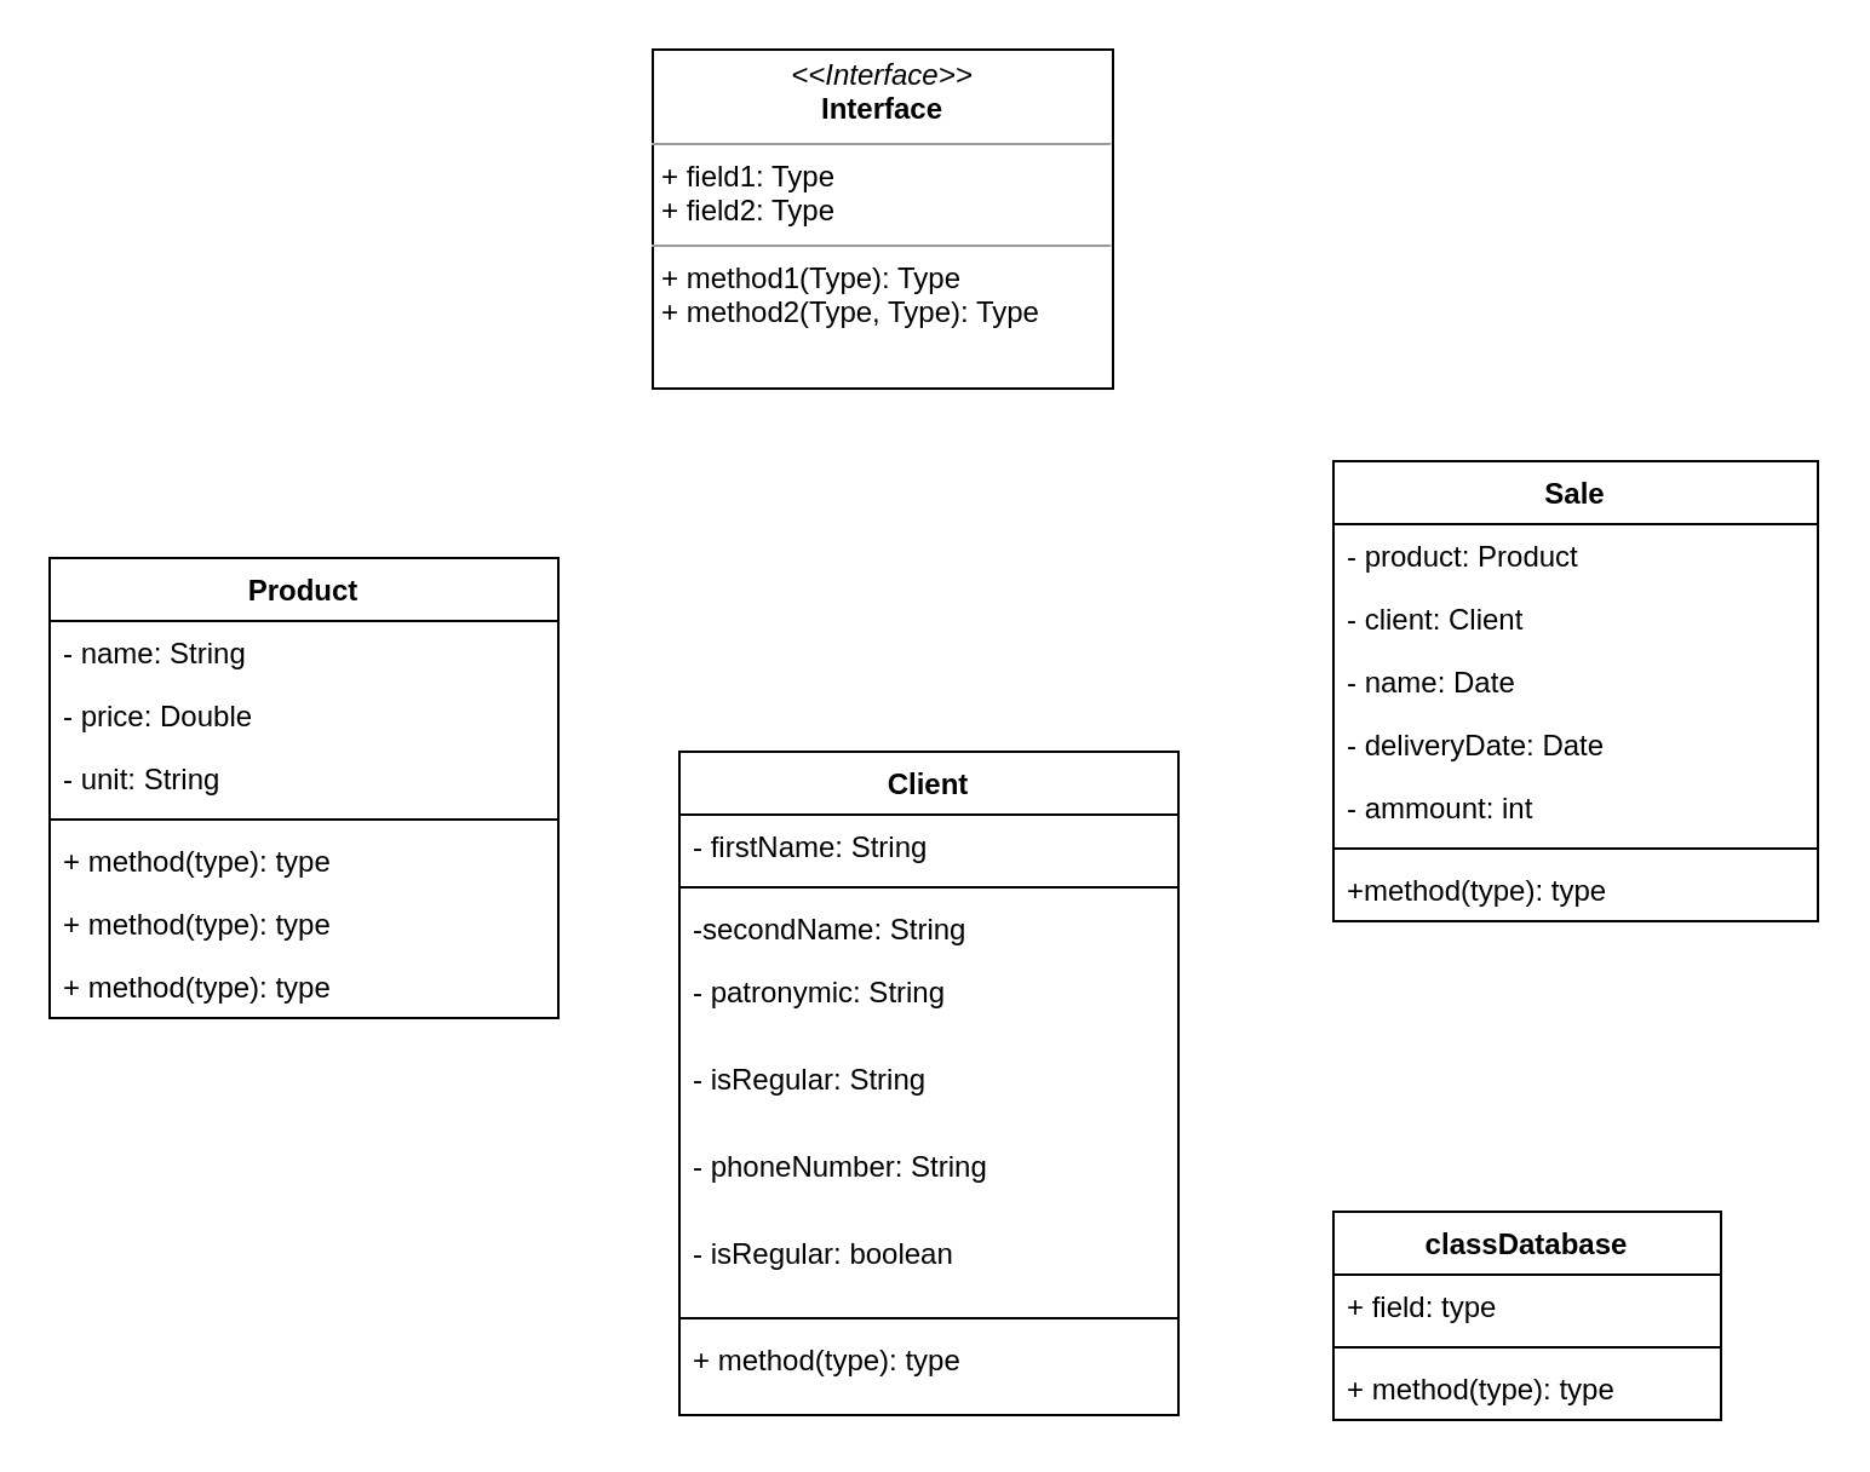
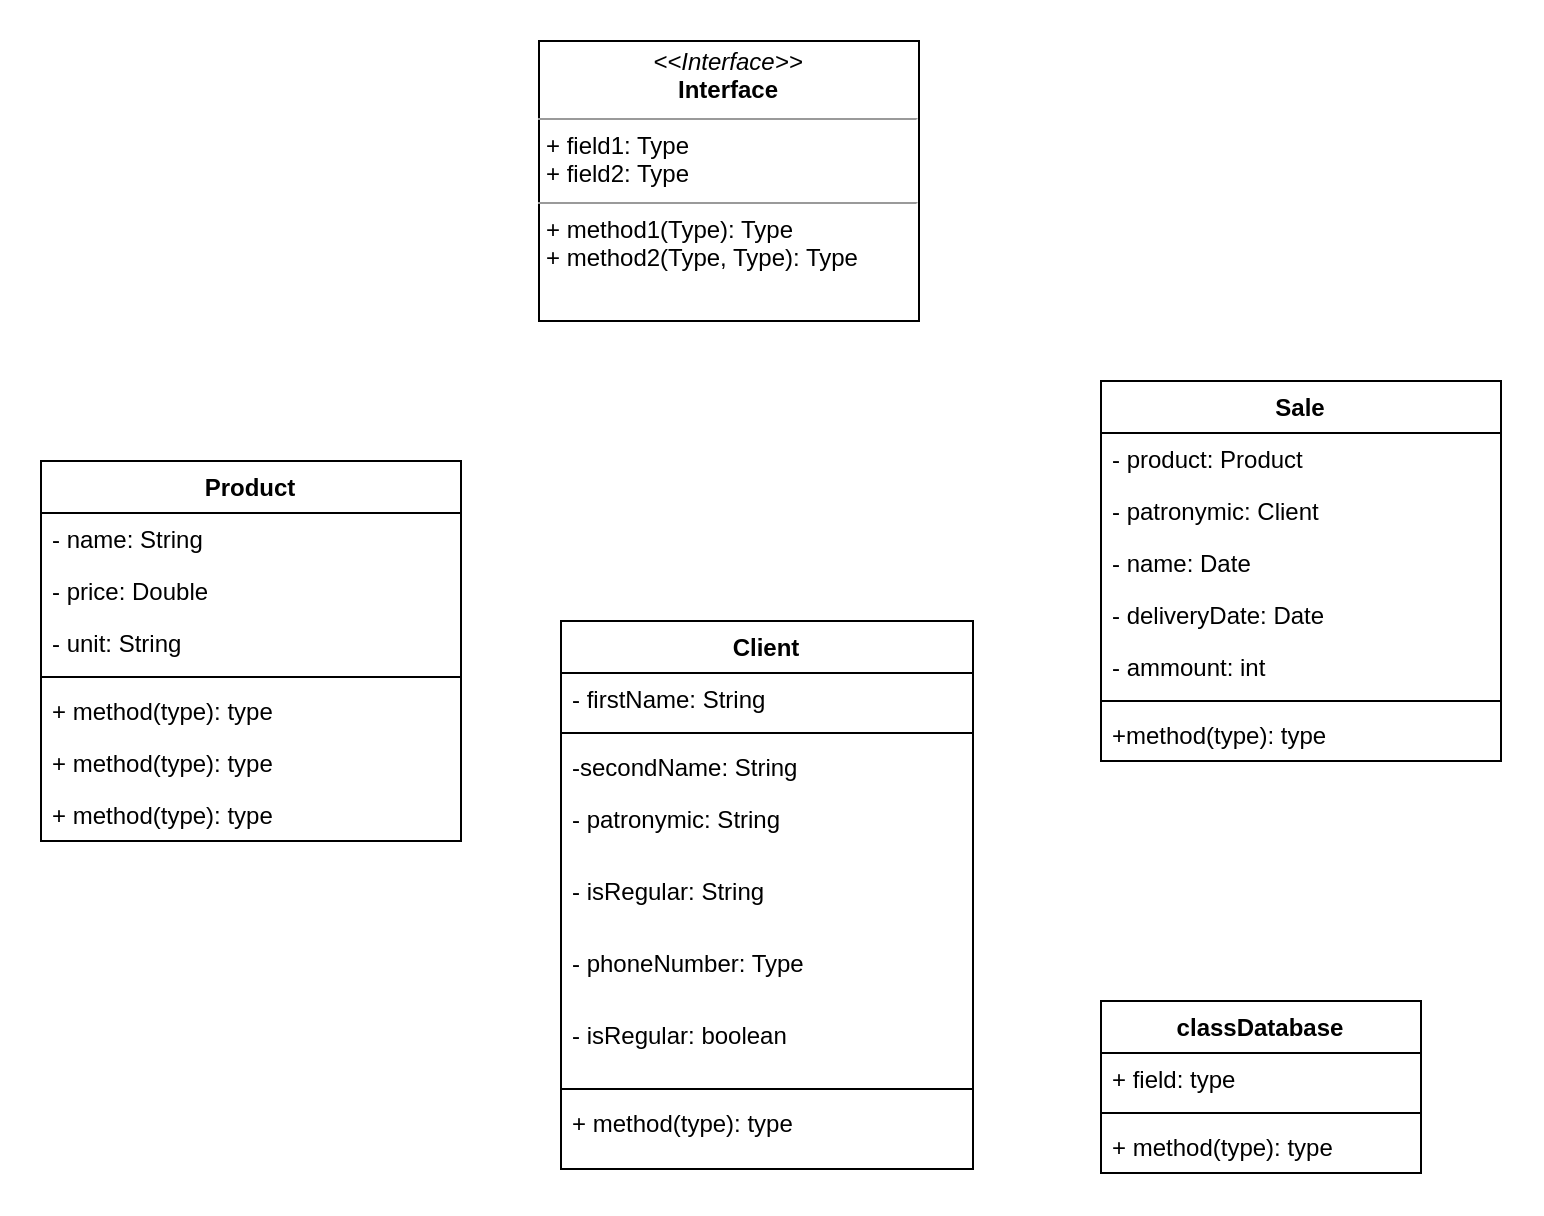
- <mxCell id="23" value="- client: Client" style="text;strokeColor=none;fillColor=none;align=left;verticalAlign=top;spacingLeft=4;spacingRight=4;overflow=hidden;rotatable=0;points=[[0,0.5],[1,0.5]];portConstraint=eastwest;" vertex="1" parent="21"><mxGeometry y="52" width="200" height="26" as="geometry" /></mxCell>
+ <mxCell id="23" value="- patronymic: Client" style="text;strokeColor=none;fillColor=none;align=left;verticalAlign=top;spacingLeft=4;spacingRight=4;overflow=hidden;rotatable=0;points=[[0,0.5],[1,0.5]];portConstraint=eastwest;" vertex="1" parent="21"><mxGeometry y="52" width="200" height="26" as="geometry" /></mxCell>
- <mxCell id="17" value="- phoneNumber: String" style="text;strokeColor=none;fillColor=none;align=left;verticalAlign=top;spacingLeft=4;spacingRight=4;overflow=hidden;rotatable=0;points=[[0,0.5],[1,0.5]];portConstraint=eastwest;" vertex="1" parent="11"><mxGeometry y="158" width="206" height="36" as="geometry" /></mxCell>
+ <mxCell id="17" value="- phoneNumber: Type" style="text;strokeColor=none;fillColor=none;align=left;verticalAlign=top;spacingLeft=4;spacingRight=4;overflow=hidden;rotatable=0;points=[[0,0.5],[1,0.5]];portConstraint=eastwest;" vertex="1" parent="11"><mxGeometry y="158" width="206" height="36" as="geometry" /></mxCell>
